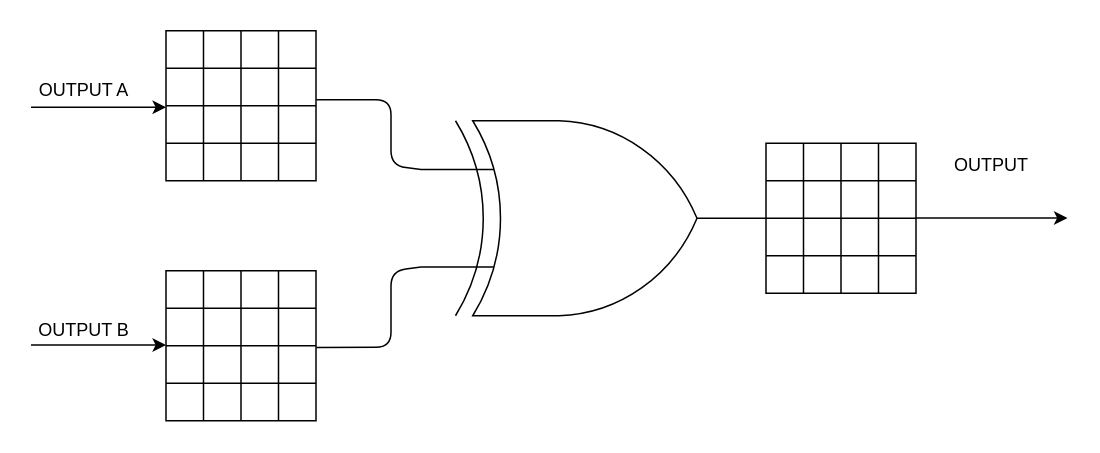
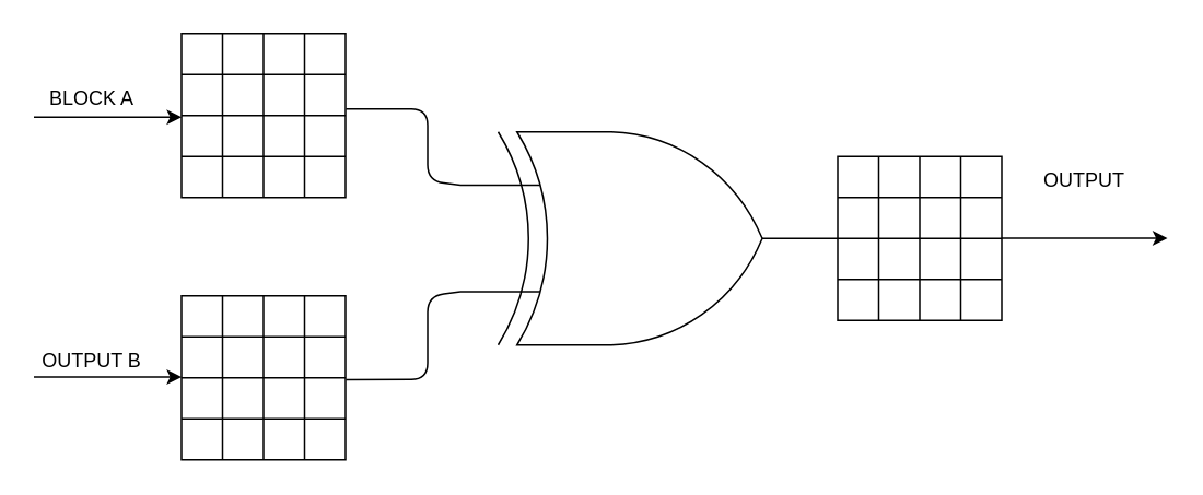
- <mxCell id="71" value="OUTPUT A" style="text;html=1;align=center;verticalAlign=middle;resizable=0;points=[];autosize=1;" vertex="1" parent="1"><mxGeometry x="20" y="50" width="70" height="20" as="geometry" /></mxCell>
+ <mxCell id="71" value="BLOCK A" style="text;html=1;align=center;verticalAlign=middle;resizable=0;points=[];autosize=1;" vertex="1" parent="1"><mxGeometry x="20" y="50" width="70" height="20" as="geometry" /></mxCell>
